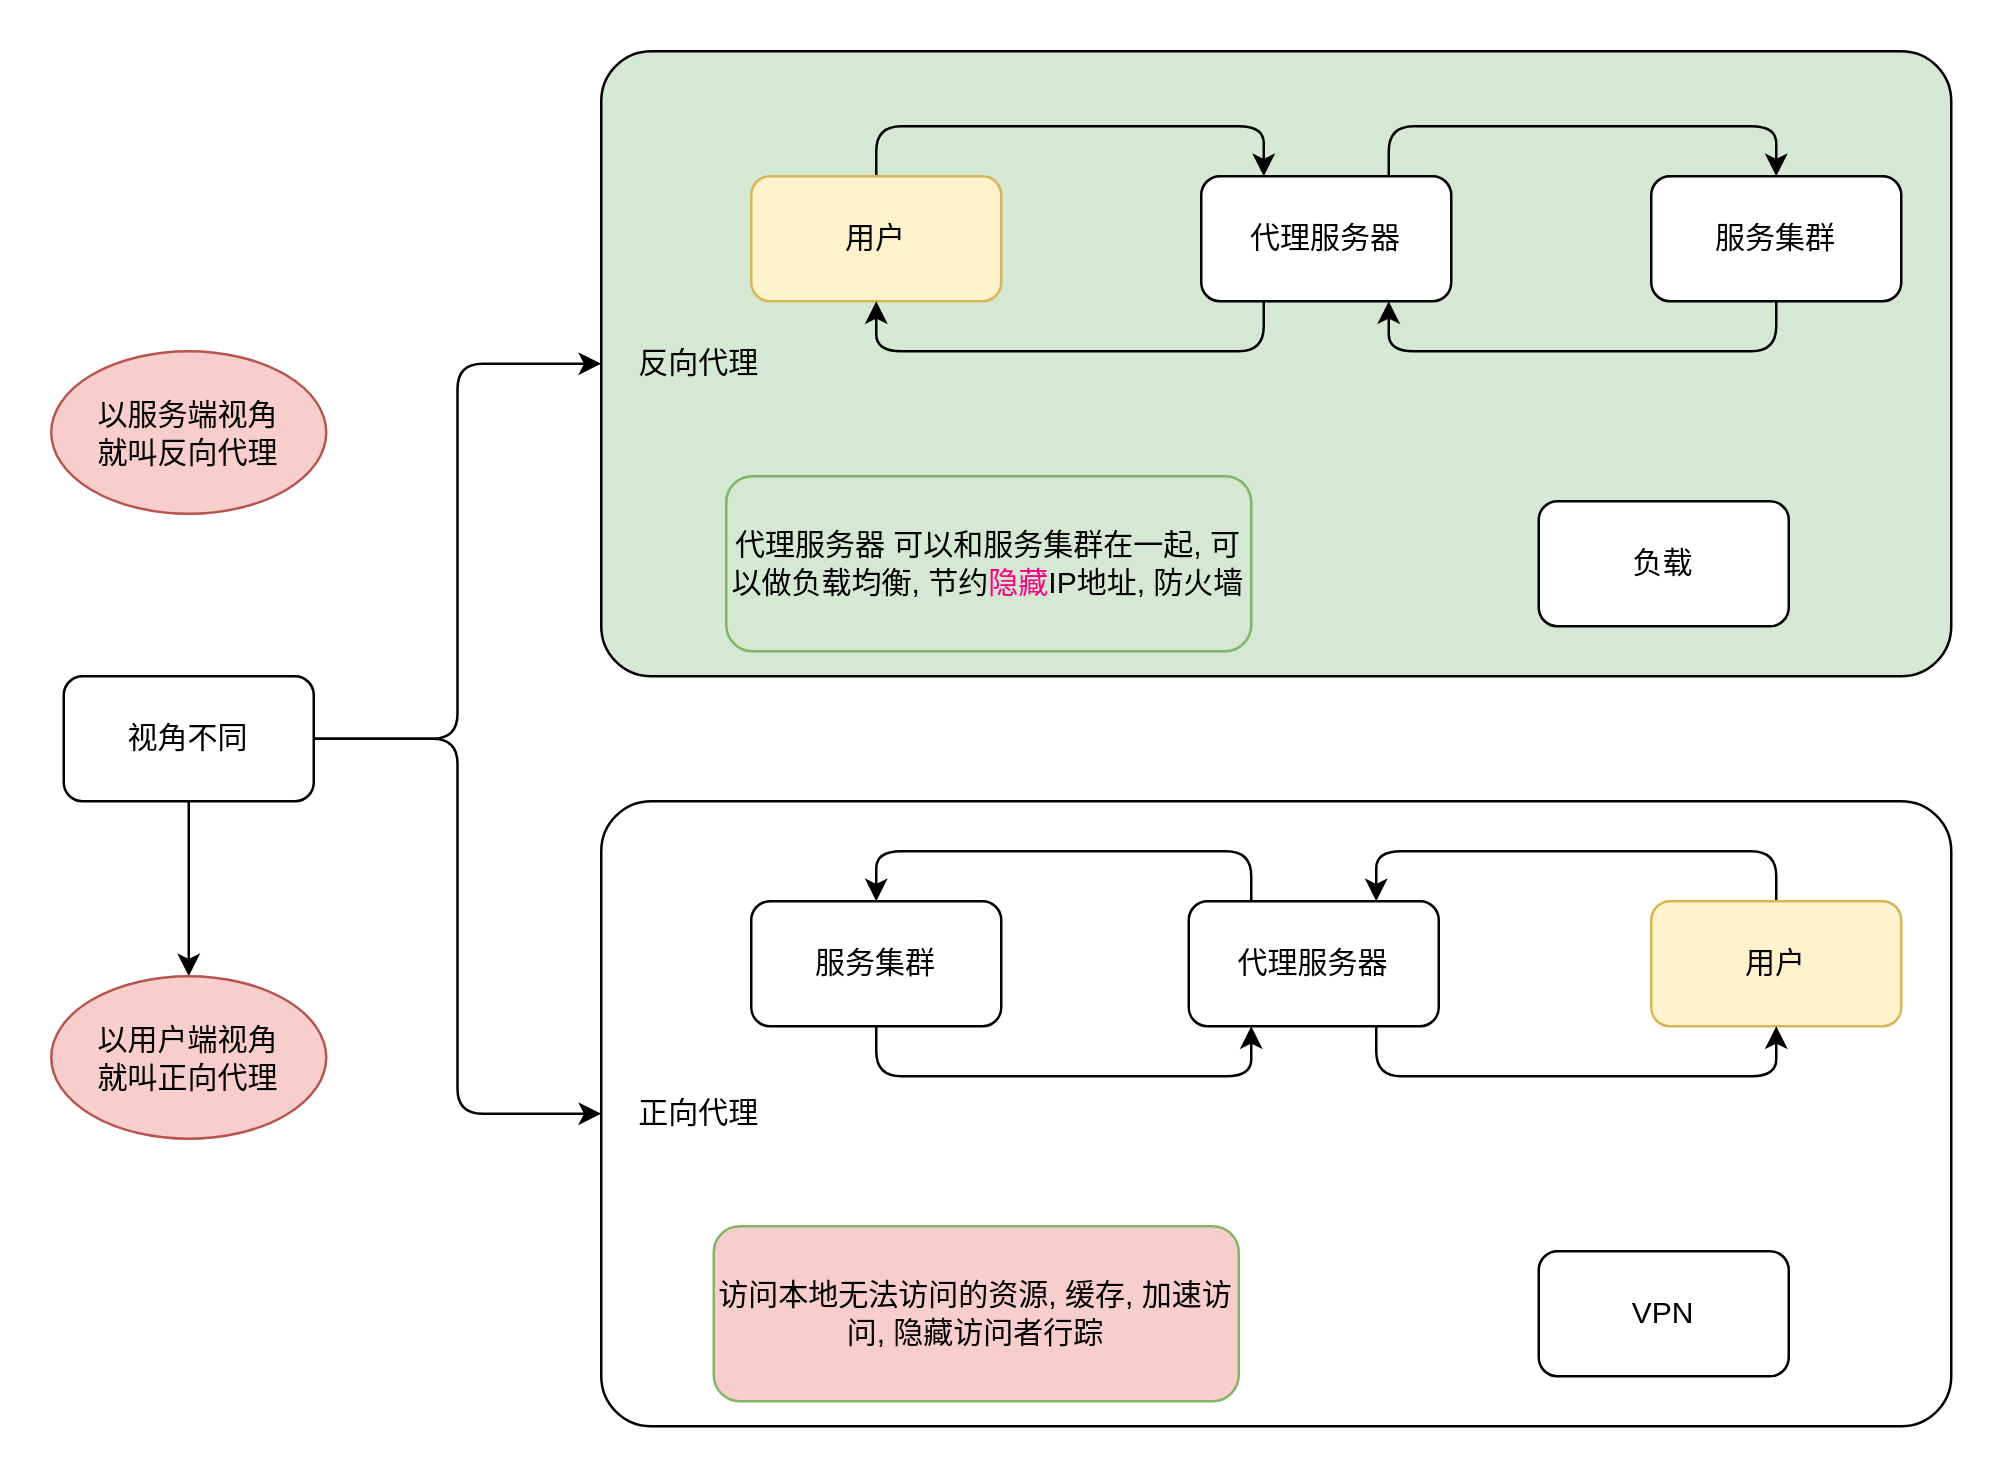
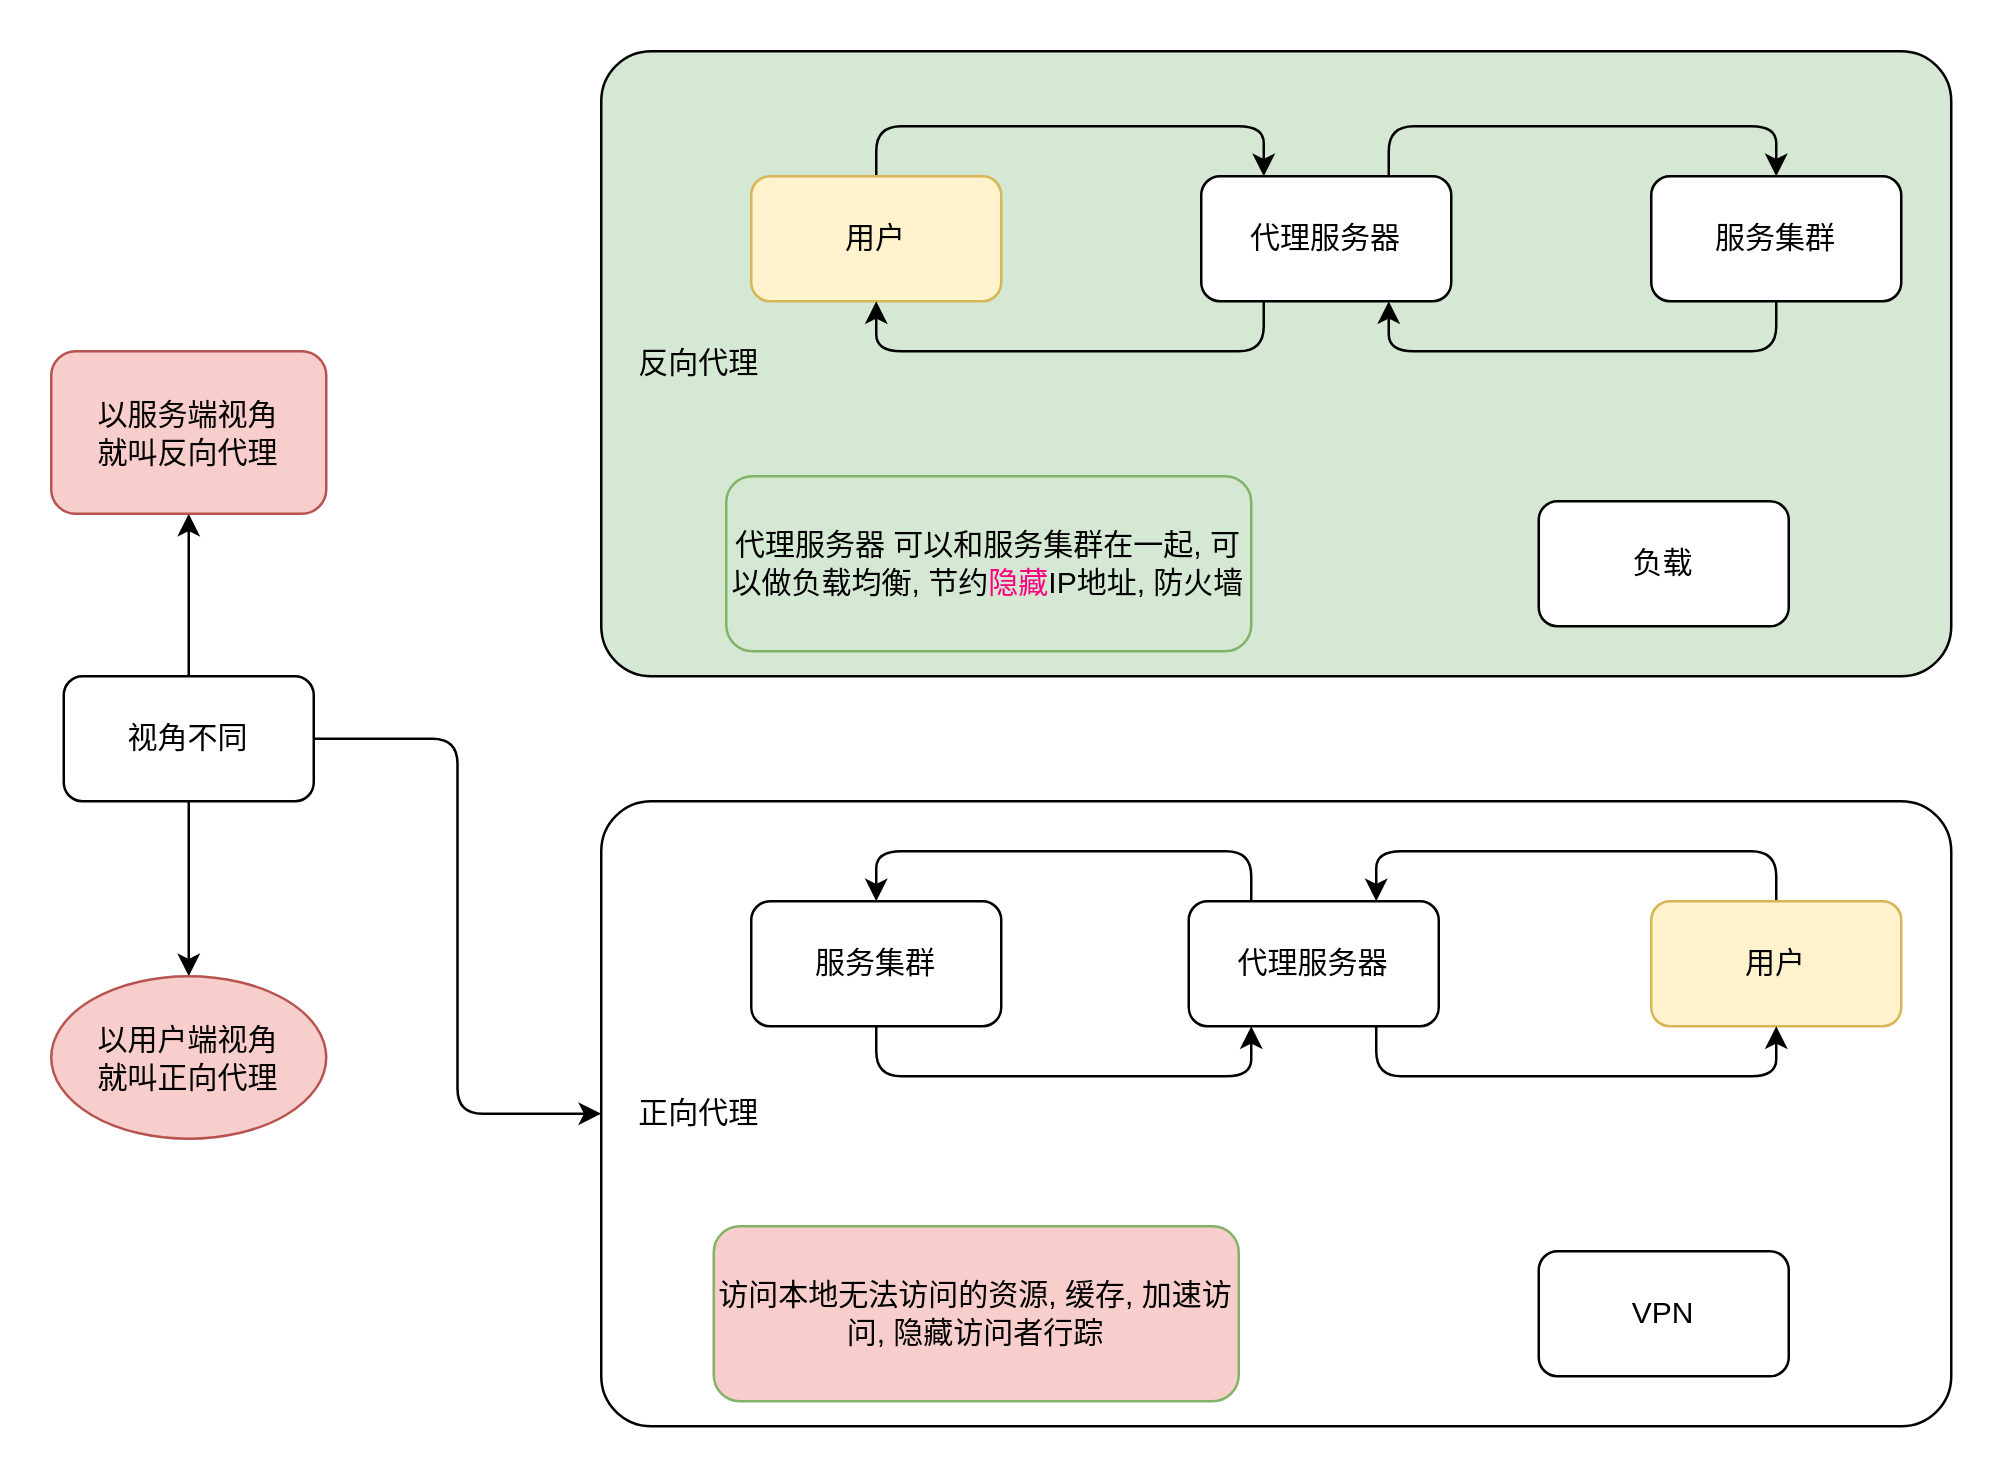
- <mxCell id="25" value="以服务端视角&lt;br&gt;就叫反向代理" style="ellipse;whiteSpace=wrap;html=1;rounded=1;fillColor=#f8cecc;strokeColor=#b85450;" vertex="1" parent="1"><mxGeometry x="20" y="140" width="110" height="65" as="geometry" /></mxCell>
+ <mxCell id="25" value="以服务端视角&lt;br&gt;就叫反向代理" style="whiteSpace=wrap;html=1;fillColor=#f8cecc;strokeColor=#b85450;rounded=1;" vertex="1" parent="1"><mxGeometry x="20" y="140" width="110" height="65" as="geometry" /></mxCell>
- <mxCell id="21" style="edgeStyle=orthogonalEdgeStyle;rounded=1;orthogonalLoop=1;jettySize=auto;html=1;entryX=0;entryY=0.5;entryDx=0;entryDy=0;" edge="1" parent="1" source="24" target="2"><mxGeometry relative="1" as="geometry" /></mxCell>
+ <mxCell id="21" style="edgeStyle=orthogonalEdgeStyle;rounded=1;orthogonalLoop=1;jettySize=auto;html=1;" edge="1" parent="1" source="24" target="25"><mxGeometry relative="1" as="geometry" /></mxCell>
